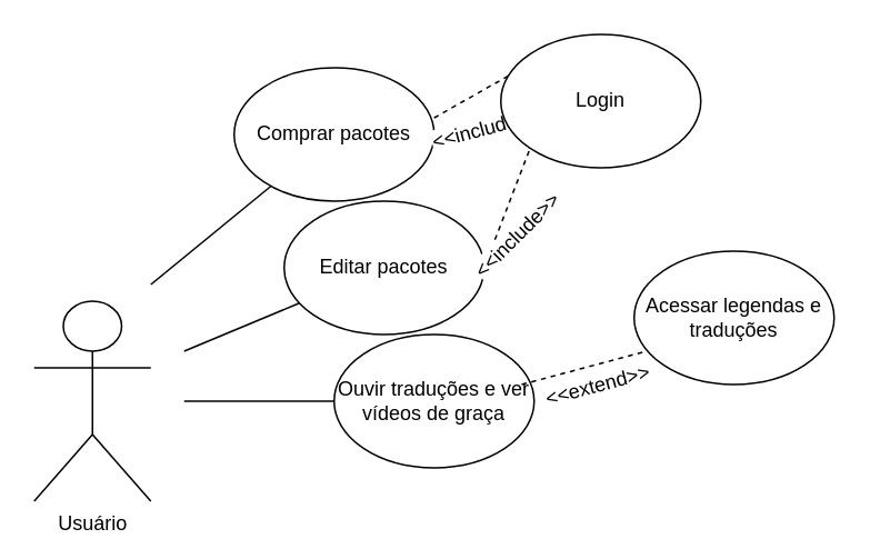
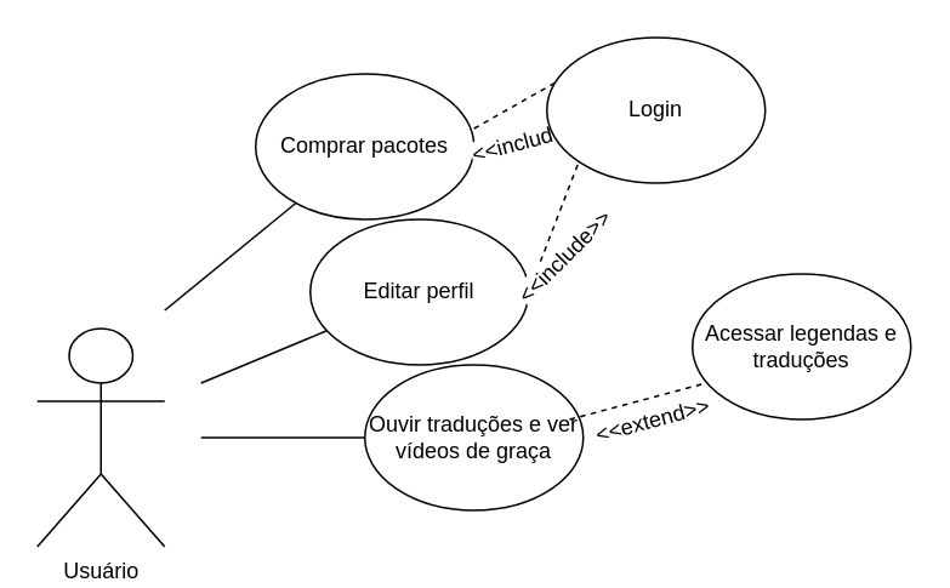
- <mxCell id="6" value="Editar pacotes" style="ellipse;whiteSpace=wrap;html=1;" vertex="1" parent="1"><mxGeometry x="170" y="120" width="120" height="80" as="geometry" /></mxCell>
+ <mxCell id="6" value="Editar perfil" style="ellipse;whiteSpace=wrap;html=1;" vertex="1" parent="1"><mxGeometry x="170" y="120" width="120" height="80" as="geometry" /></mxCell>
